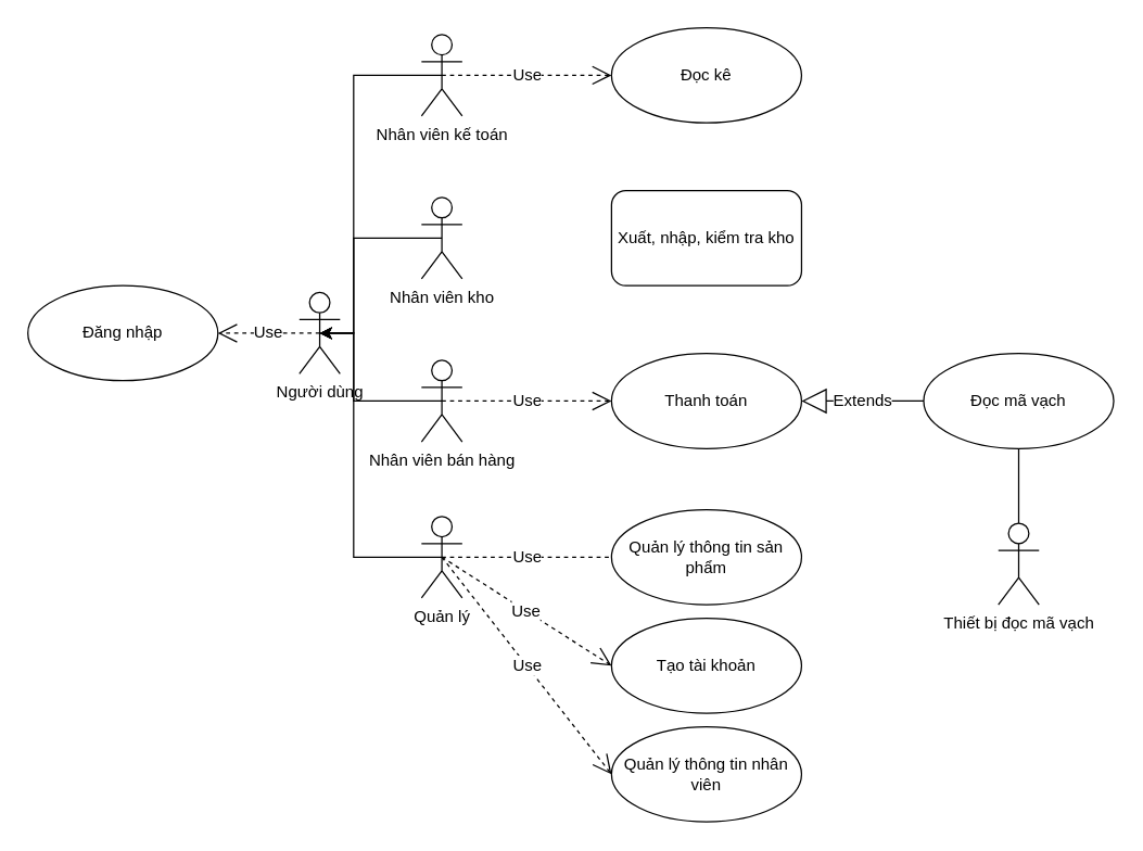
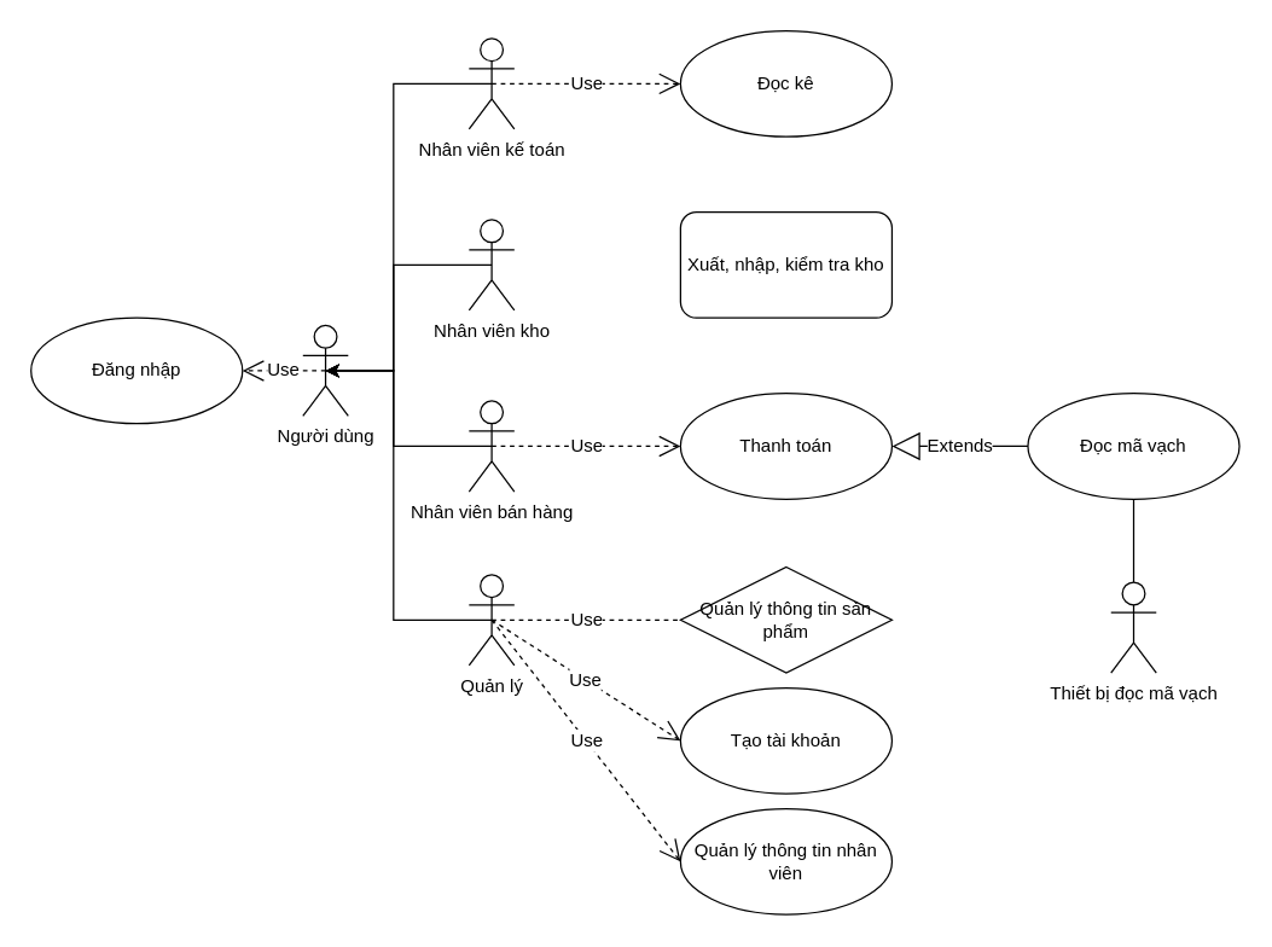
- <mxCell id="12" value="Người dùng" style="shape=umlActor;verticalLabelPosition=bottom;verticalAlign=top;html=1;fontFamily=Helvetica;fontSize=12;fontColor=default;strokeColor=default;fillColor=default;" vertex="1" parent="1"><mxGeometry x="220" y="215" width="30" height="60" as="geometry" /></mxCell>
+ <mxCell id="12" value="Người dùng" style="shape=umlActor;verticalLabelPosition=bottom;verticalAlign=top;html=1;fontFamily=Helvetica;fontSize=12;fontColor=default;strokeColor=default;fillColor=default;" vertex="1" parent="1"><mxGeometry x="200" y="215" width="30" height="60" as="geometry" /></mxCell>
- <mxCell id="20" value="Quản lý thông tin sản phẩm" style="ellipse;whiteSpace=wrap;html=1;fontFamily=Helvetica;fontSize=12;fontColor=default;strokeColor=default;fillColor=default;" vertex="1" parent="1"><mxGeometry x="450" y="375" width="140" height="70" as="geometry" /></mxCell>
+ <mxCell id="20" value="Quản lý thông tin sản phẩm" style="rhombus;whiteSpace=wrap;html=1;fontFamily=Helvetica;fontSize=12;fontColor=default;strokeColor=default;fillColor=default;" vertex="1" parent="1"><mxGeometry x="450" y="375" width="140" height="70" as="geometry" /></mxCell>
